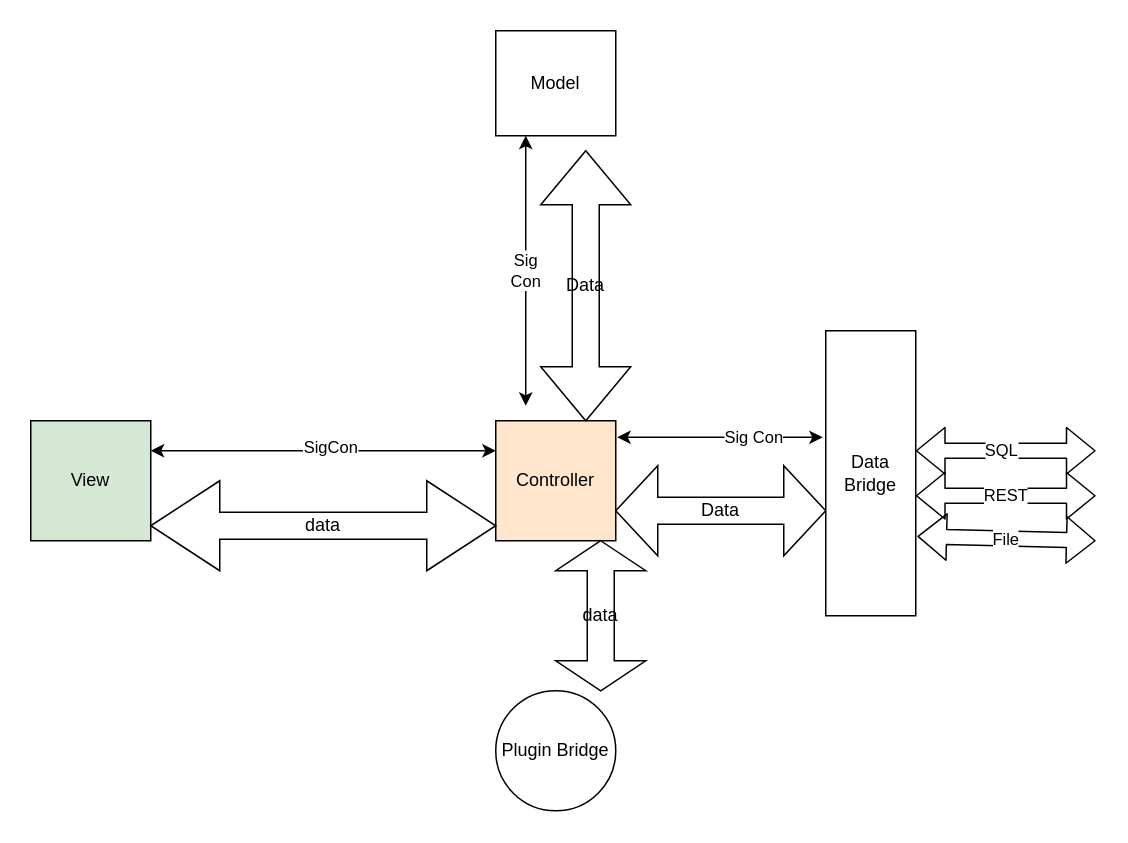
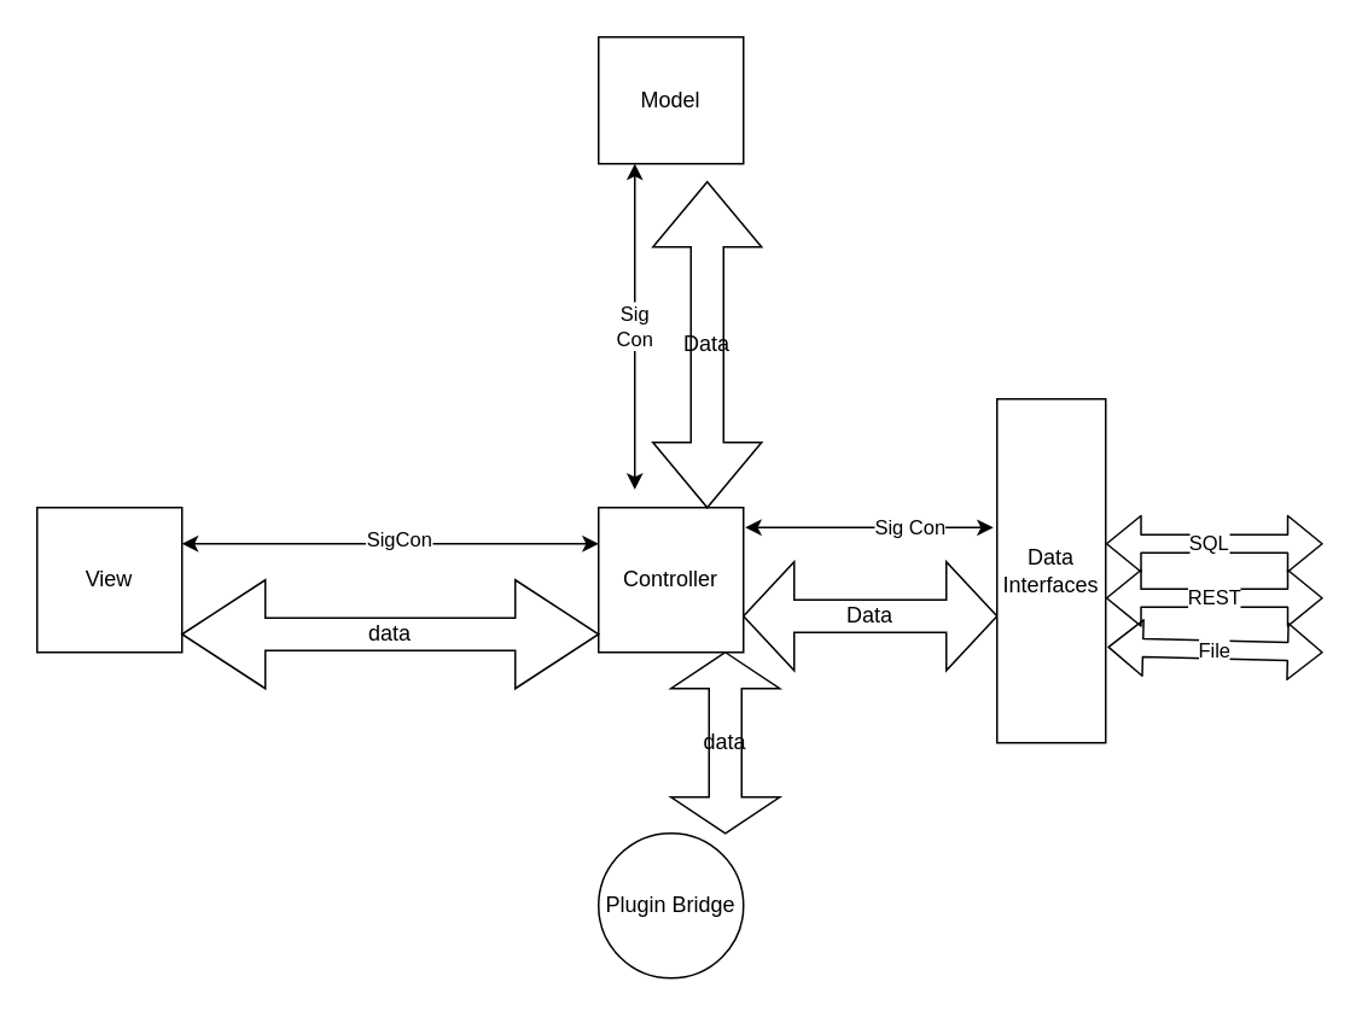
- <mxCell id="19" value="Data Bridge" style="rounded=0;whiteSpace=wrap;html=1;" parent="1" vertex="1"><mxGeometry x="550" y="220" width="60" height="190" as="geometry" /></mxCell>
+ <mxCell id="19" value="Data Interfaces" style="rounded=0;whiteSpace=wrap;html=1;" parent="1" vertex="1"><mxGeometry x="550" y="220" width="60" height="190" as="geometry" /></mxCell>
- <mxCell id="3" value="View" style="whiteSpace=wrap;html=1;aspect=fixed;fillColor=#d5e8d4;" parent="1" vertex="1"><mxGeometry x="20" y="280" width="80" height="80" as="geometry" /></mxCell>
+ <mxCell id="3" value="View" style="whiteSpace=wrap;html=1;aspect=fixed;" parent="1" vertex="1"><mxGeometry x="20" y="280" width="80" height="80" as="geometry" /></mxCell>
- <mxCell id="4" value="Controller" style="whiteSpace=wrap;html=1;aspect=fixed;fillColor=#ffe6cc;" parent="1" vertex="1"><mxGeometry x="330" y="280" width="80" height="80" as="geometry" /></mxCell>
+ <mxCell id="4" value="Controller" style="whiteSpace=wrap;html=1;aspect=fixed;" parent="1" vertex="1"><mxGeometry x="330" y="280" width="80" height="80" as="geometry" /></mxCell>
